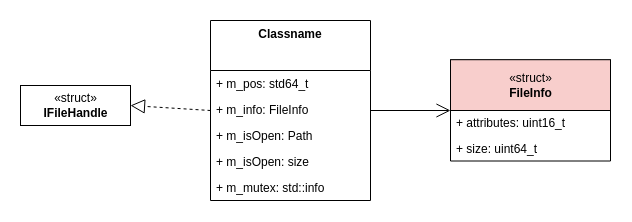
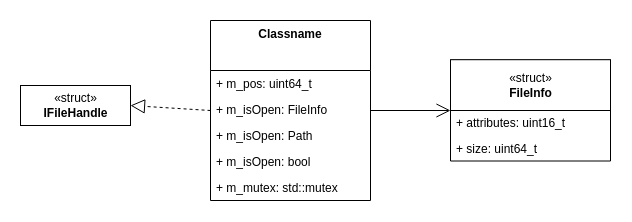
- <mxCell id="4" value="+ m_pos: std64_t" style="text;strokeColor=none;fillColor=none;align=left;verticalAlign=top;spacingLeft=4;spacingRight=4;overflow=hidden;rotatable=0;points=[[0,0.5],[1,0.5]];portConstraint=eastwest;" vertex="1" parent="3"><mxGeometry y="50" width="160" height="26" as="geometry" /></mxCell>
+ <mxCell id="4" value="+ m_pos: uint64_t" style="text;strokeColor=none;fillColor=none;align=left;verticalAlign=top;spacingLeft=4;spacingRight=4;overflow=hidden;rotatable=0;points=[[0,0.5],[1,0.5]];portConstraint=eastwest;" vertex="1" parent="3"><mxGeometry y="50" width="160" height="26" as="geometry" /></mxCell>
- <mxCell id="12" value="«struct»&lt;br&gt;&lt;b&gt;FileInfo&lt;/b&gt;" style="html=1;fillColor=#f8cecc;" vertex="1" parent="1"><mxGeometry x="450" y="59.212" width="160" height="50.787" as="geometry" /></mxCell>
+ <mxCell id="12" value="«struct»&lt;br&gt;&lt;b&gt;FileInfo&lt;/b&gt;" style="html=1;" vertex="1" parent="1"><mxGeometry x="450" y="59.212" width="160" height="50.787" as="geometry" /></mxCell>
- <mxCell id="5" value="+ m_info: FileInfo" style="text;strokeColor=none;fillColor=none;align=left;verticalAlign=top;spacingLeft=4;spacingRight=4;overflow=hidden;rotatable=0;points=[[0,0.5],[1,0.5]];portConstraint=eastwest;" vertex="1" parent="3"><mxGeometry y="76" width="160" height="26" as="geometry" /></mxCell>
+ <mxCell id="5" value="+ m_isOpen: FileInfo" style="text;strokeColor=none;fillColor=none;align=left;verticalAlign=top;spacingLeft=4;spacingRight=4;overflow=hidden;rotatable=0;points=[[0,0.5],[1,0.5]];portConstraint=eastwest;" vertex="1" parent="3"><mxGeometry y="76" width="160" height="26" as="geometry" /></mxCell>
- <mxCell id="7" value="+ m_isOpen: size" style="text;strokeColor=none;fillColor=none;align=left;verticalAlign=top;spacingLeft=4;spacingRight=4;overflow=hidden;rotatable=0;points=[[0,0.5],[1,0.5]];portConstraint=eastwest;" vertex="1" parent="3"><mxGeometry y="128" width="160" height="26" as="geometry" /></mxCell>
+ <mxCell id="7" value="+ m_isOpen: bool" style="text;strokeColor=none;fillColor=none;align=left;verticalAlign=top;spacingLeft=4;spacingRight=4;overflow=hidden;rotatable=0;points=[[0,0.5],[1,0.5]];portConstraint=eastwest;" vertex="1" parent="3"><mxGeometry y="128" width="160" height="26" as="geometry" /></mxCell>
- <mxCell id="8" value="+ m_mutex: std::info" style="text;strokeColor=none;fillColor=none;align=left;verticalAlign=top;spacingLeft=4;spacingRight=4;overflow=hidden;rotatable=0;points=[[0,0.5],[1,0.5]];portConstraint=eastwest;" vertex="1" parent="3"><mxGeometry y="154" width="160" height="26" as="geometry" /></mxCell>
+ <mxCell id="8" value="+ m_mutex: std::mutex" style="text;strokeColor=none;fillColor=none;align=left;verticalAlign=top;spacingLeft=4;spacingRight=4;overflow=hidden;rotatable=0;points=[[0,0.5],[1,0.5]];portConstraint=eastwest;" vertex="1" parent="3"><mxGeometry y="154" width="160" height="26" as="geometry" /></mxCell>
